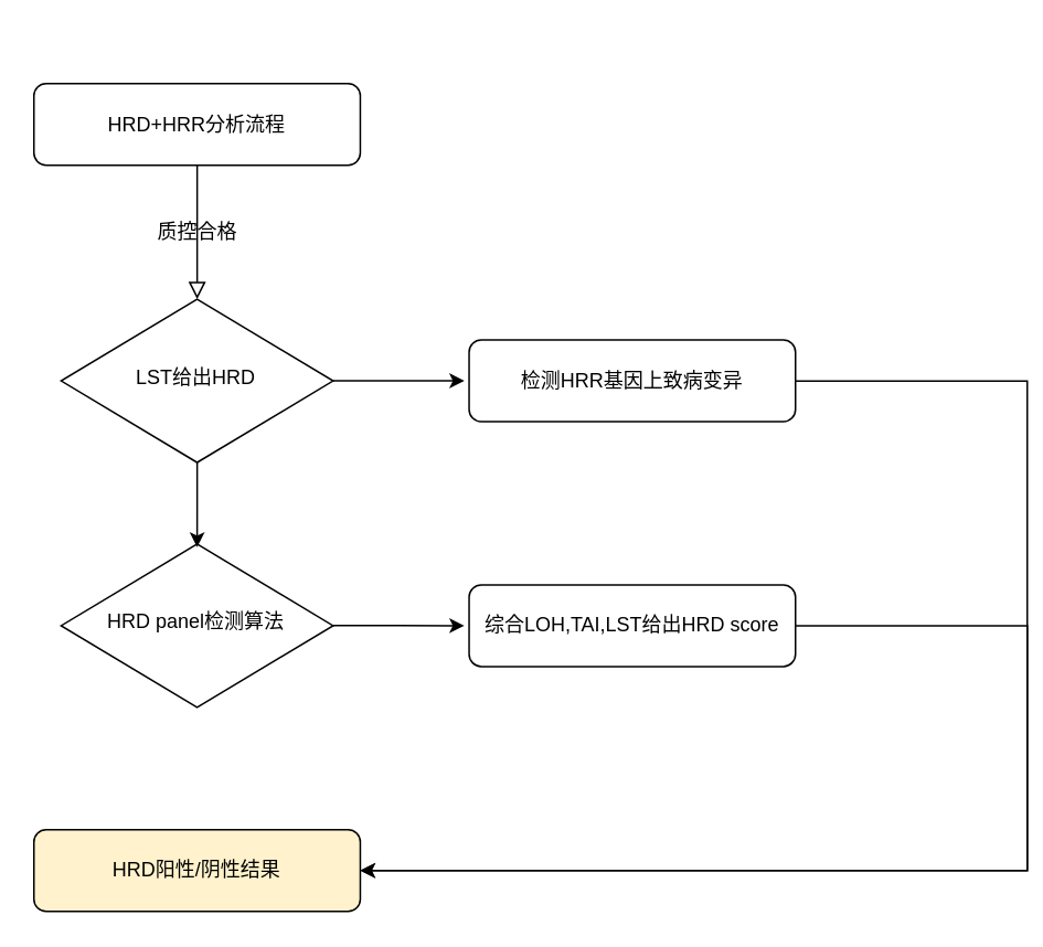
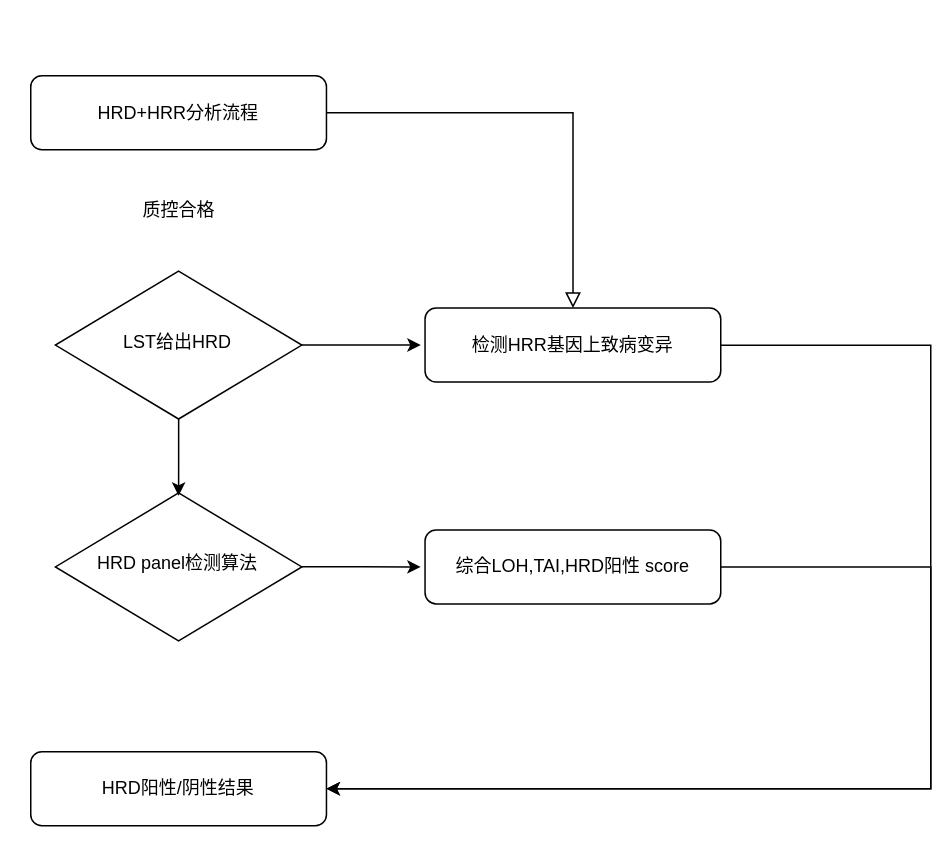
- <mxCell id="5" value="" style="rounded=0;html=1;jettySize=auto;orthogonalLoop=1;fontSize=11;endArrow=block;endFill=0;endSize=8;strokeWidth=1;shadow=0;labelBackgroundColor=none;edgeStyle=orthogonalEdgeStyle;" parent="2" source="3" target="4" edge="1"><mxGeometry relative="1" as="geometry" /></mxCell>
+ <mxCell id="5" value="" style="rounded=0;html=1;jettySize=auto;orthogonalLoop=1;fontSize=11;endArrow=block;endFill=0;endSize=8;strokeWidth=1;shadow=0;labelBackgroundColor=none;edgeStyle=orthogonalEdgeStyle;" parent="2" source="3" target="7" edge="1"><mxGeometry relative="1" as="geometry" /></mxCell>
- <mxCell id="11" value="综合LOH,TAI,LST给出HRD score" style="rounded=1;whiteSpace=wrap;html=1;fontSize=12;glass=0;strokeWidth=1;shadow=0;" parent="2" vertex="1"><mxGeometry x="262.857" y="332.791" width="197.143" height="49.302" as="geometry" /></mxCell>
+ <mxCell id="11" value="综合LOH,TAI,HRD阳性 score" style="rounded=1;whiteSpace=wrap;html=1;fontSize=12;glass=0;strokeWidth=1;shadow=0;" parent="2" vertex="1"><mxGeometry x="262.857" y="332.791" width="197.143" height="49.302" as="geometry" /></mxCell>
- <mxCell id="9" value="HRD阳性/阴性结果" style="rounded=1;whiteSpace=wrap;html=1;fontSize=12;glass=0;strokeWidth=1;shadow=0;fillColor=#fff2cc;" parent="2" vertex="1"><mxGeometry y="480.698" width="197.143" height="49.302" as="geometry" /></mxCell>
+ <mxCell id="9" value="HRD阳性/阴性结果" style="rounded=1;whiteSpace=wrap;html=1;fontSize=12;glass=0;strokeWidth=1;shadow=0;" parent="2" vertex="1"><mxGeometry y="480.698" width="197.143" height="49.302" as="geometry" /></mxCell>
